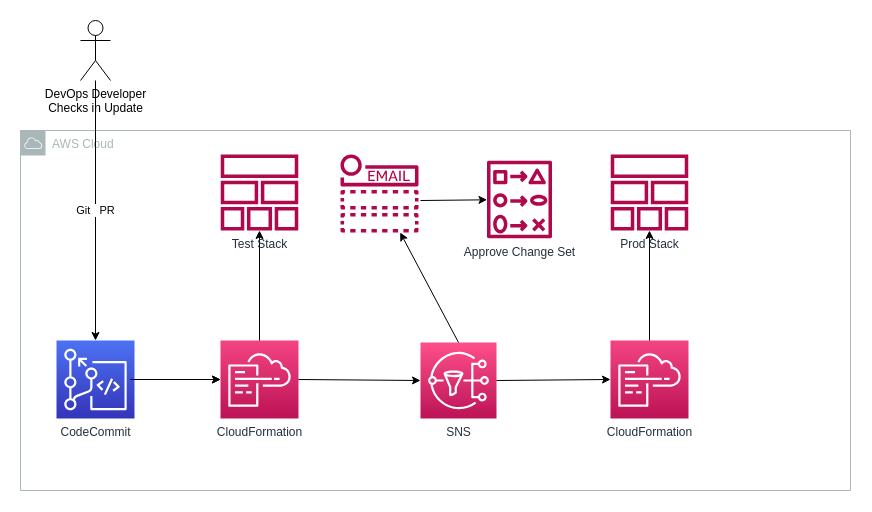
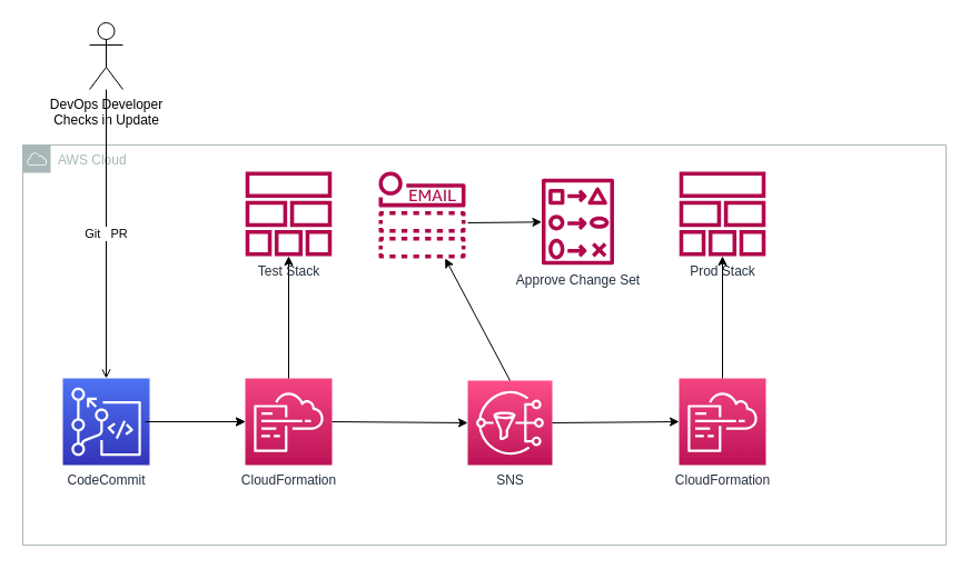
- <mxCell id="6" value="Git&amp;nbsp; &amp;nbsp;PR" style="endArrow=classic;html=1;rounded=0;entryX=0.5;entryY=0;entryDx=0;entryDy=0;entryPerimeter=0;" edge="1" parent="1" source="5" target="4"><mxGeometry width="50" height="50" relative="1" as="geometry"><mxPoint x="100" y="550" as="sourcePoint" /><mxPoint x="150" y="500" as="targetPoint" /></mxGeometry></mxCell>
+ <mxCell id="6" value="Git&amp;nbsp; &amp;nbsp;PR" style="endArrow=open;html=1;rounded=0;entryX=0.5;entryY=0;entryDx=0;entryDy=0;entryPerimeter=0;" edge="1" parent="1" source="5" target="4"><mxGeometry width="50" height="50" relative="1" as="geometry"><mxPoint x="100" y="550" as="sourcePoint" /><mxPoint x="150" y="500" as="targetPoint" /></mxGeometry></mxCell>
